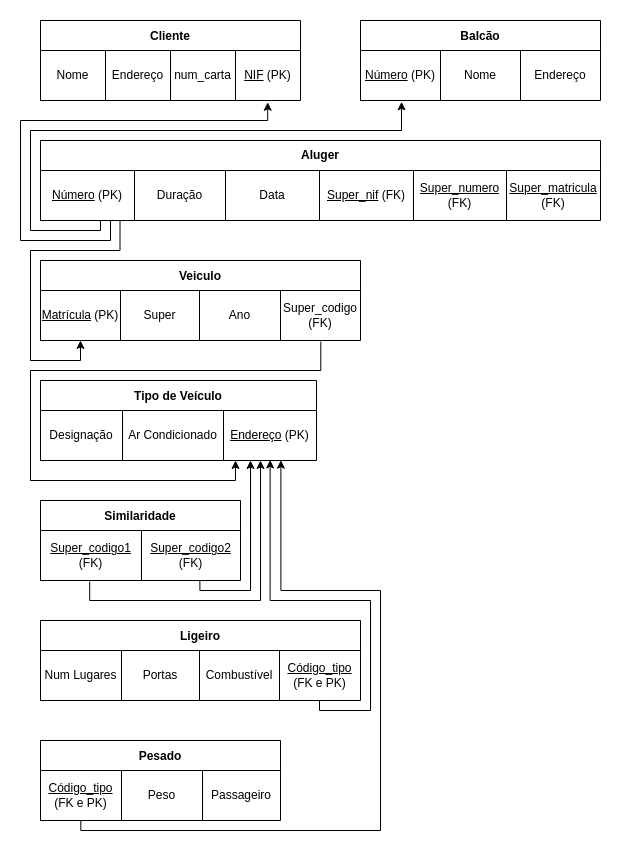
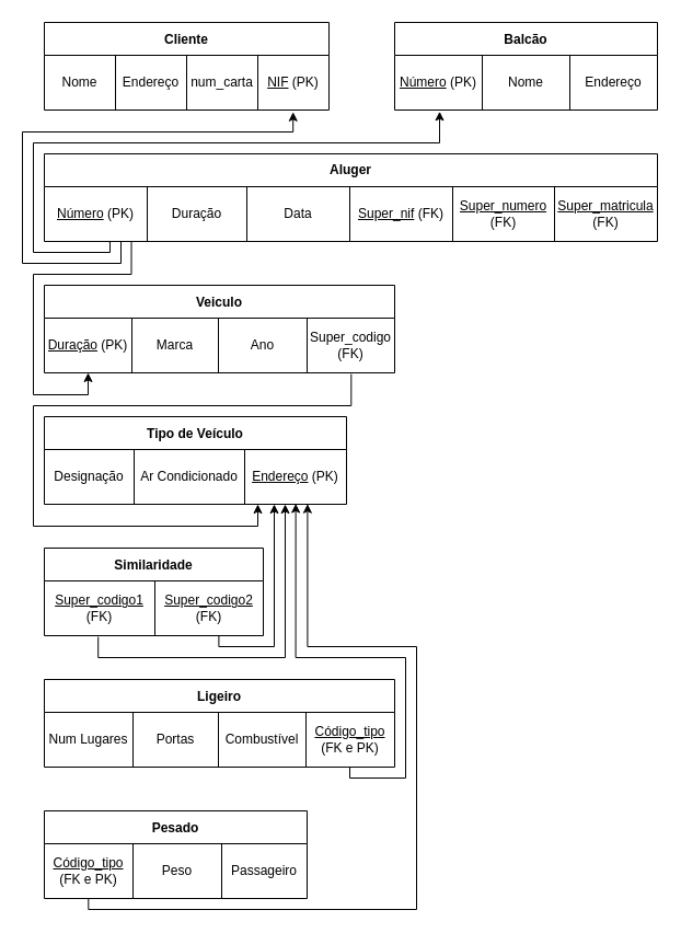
- <mxCell id="23" value="&lt;u&gt;Matrícula&lt;/u&gt;&amp;nbsp;(PK)" style="shape=partialRectangle;html=1;whiteSpace=wrap;connectable=0;fillColor=none;top=0;left=0;bottom=0;right=0;overflow=hidden;" parent="22" vertex="1"><mxGeometry width="80" height="50" as="geometry"><mxRectangle width="80" height="50" as="alternateBounds" /></mxGeometry></mxCell>
+ <mxCell id="23" value="&lt;u&gt;Duração&lt;/u&gt;&amp;nbsp;(PK)" style="shape=partialRectangle;html=1;whiteSpace=wrap;connectable=0;fillColor=none;top=0;left=0;bottom=0;right=0;overflow=hidden;" parent="22" vertex="1"><mxGeometry width="80" height="50" as="geometry"><mxRectangle width="80" height="50" as="alternateBounds" /></mxGeometry></mxCell>
- <mxCell id="24" value="Super" style="shape=partialRectangle;html=1;whiteSpace=wrap;connectable=0;fillColor=none;top=0;left=0;bottom=0;right=0;overflow=hidden;" parent="22" vertex="1"><mxGeometry x="80" width="79" height="50" as="geometry"><mxRectangle width="79" height="50" as="alternateBounds" /></mxGeometry></mxCell>
+ <mxCell id="24" value="Marca" style="shape=partialRectangle;html=1;whiteSpace=wrap;connectable=0;fillColor=none;top=0;left=0;bottom=0;right=0;overflow=hidden;" parent="22" vertex="1"><mxGeometry x="80" width="79" height="50" as="geometry"><mxRectangle width="79" height="50" as="alternateBounds" /></mxGeometry></mxCell>
